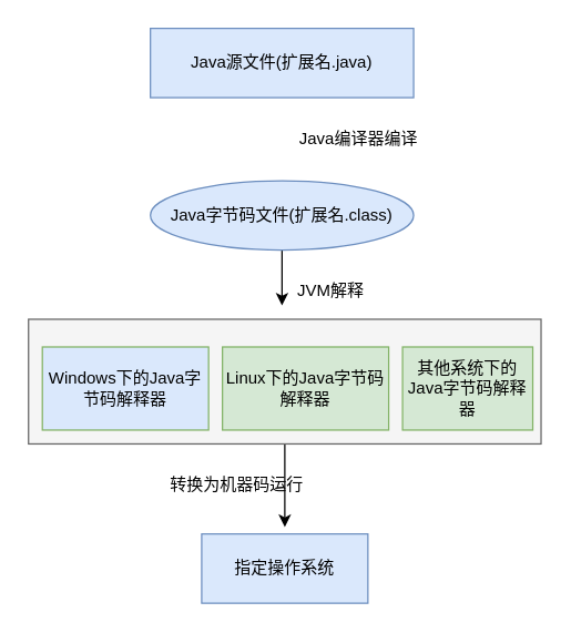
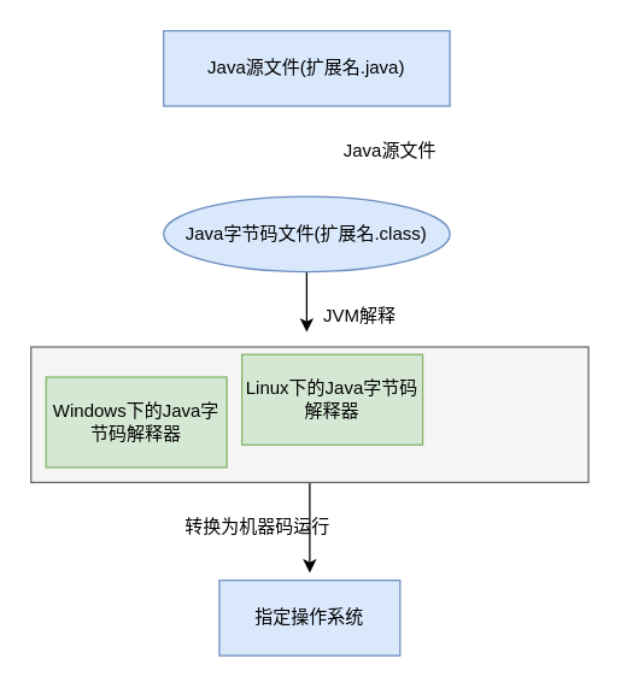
- <mxCell id="5" value="Java编译器编译" style="text;html=1;align=center;verticalAlign=middle;resizable=0;points=[];autosize=1;strokeColor=none;fillColor=none;" vertex="1" parent="1"><mxGeometry x="208" y="90" width="100" height="20" as="geometry" /></mxCell>
+ <mxCell id="5" value="Java源文件" style="text;html=1;align=center;verticalAlign=middle;resizable=0;points=[];autosize=1;strokeColor=none;fillColor=none;" vertex="1" parent="1"><mxGeometry x="208" y="90" width="100" height="20" as="geometry" /></mxCell>
- <mxCell id="9" value="Windows下的Java字节码解释器" style="rounded=0;whiteSpace=wrap;html=1;fillColor=#dae8fc;strokeColor=#82b366;" vertex="1" parent="1"><mxGeometry x="30" y="250" width="120" height="60" as="geometry" /></mxCell>
+ <mxCell id="9" value="Windows下的Java字节码解释器" style="rounded=0;whiteSpace=wrap;html=1;fillColor=#d5e8d4;strokeColor=#82b366;" vertex="1" parent="1"><mxGeometry x="30" y="250" width="120" height="60" as="geometry" /></mxCell>
- <mxCell id="10" value="Linux下的Java字节码解释器" style="rounded=0;whiteSpace=wrap;html=1;fillColor=#d5e8d4;strokeColor=#82b366;" vertex="1" parent="1"><mxGeometry x="160" y="250" width="120" height="60" as="geometry" /></mxCell>
+ <mxCell id="10" value="Linux下的Java字节码解释器" style="rounded=0;whiteSpace=wrap;html=1;fillColor=#d5e8d4;strokeColor=#82b366;" vertex="1" parent="1"><mxGeometry x="160" y="235" width="120" height="60" as="geometry" /></mxCell>
- <mxCell id="11" value="其他系统下的Java字节码解释器" style="rounded=0;whiteSpace=wrap;html=1;fillColor=#d5e8d4;strokeColor=#82b366;" vertex="1" parent="1"><mxGeometry x="290" y="250" width="94" height="60" as="geometry" /></mxCell>
